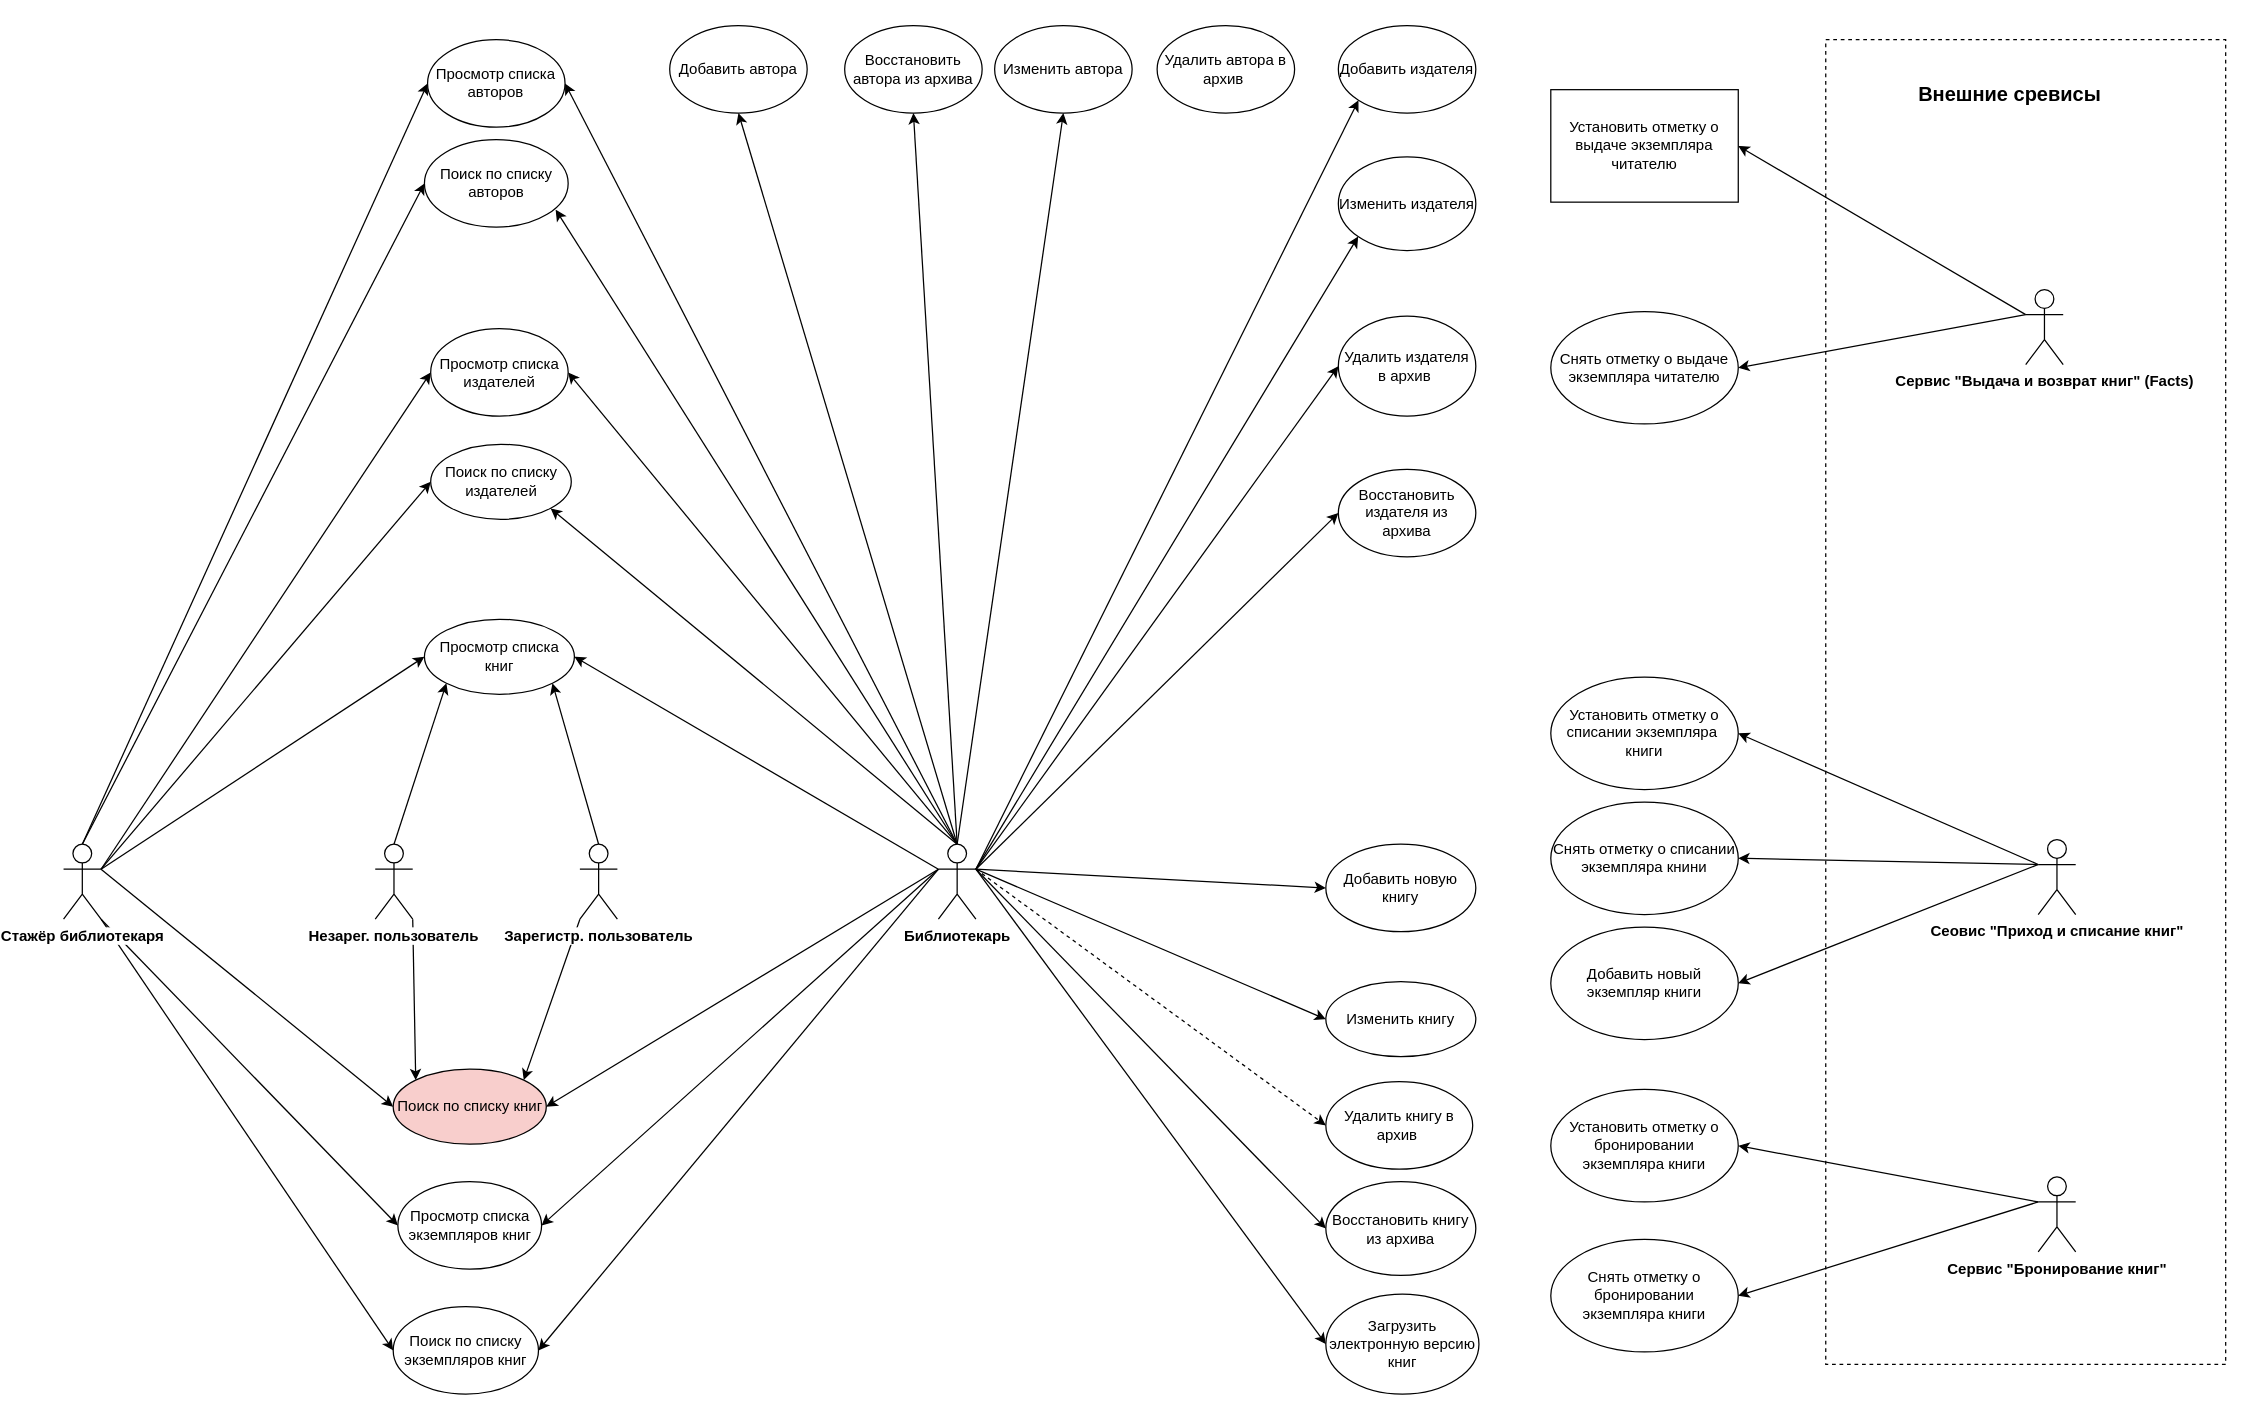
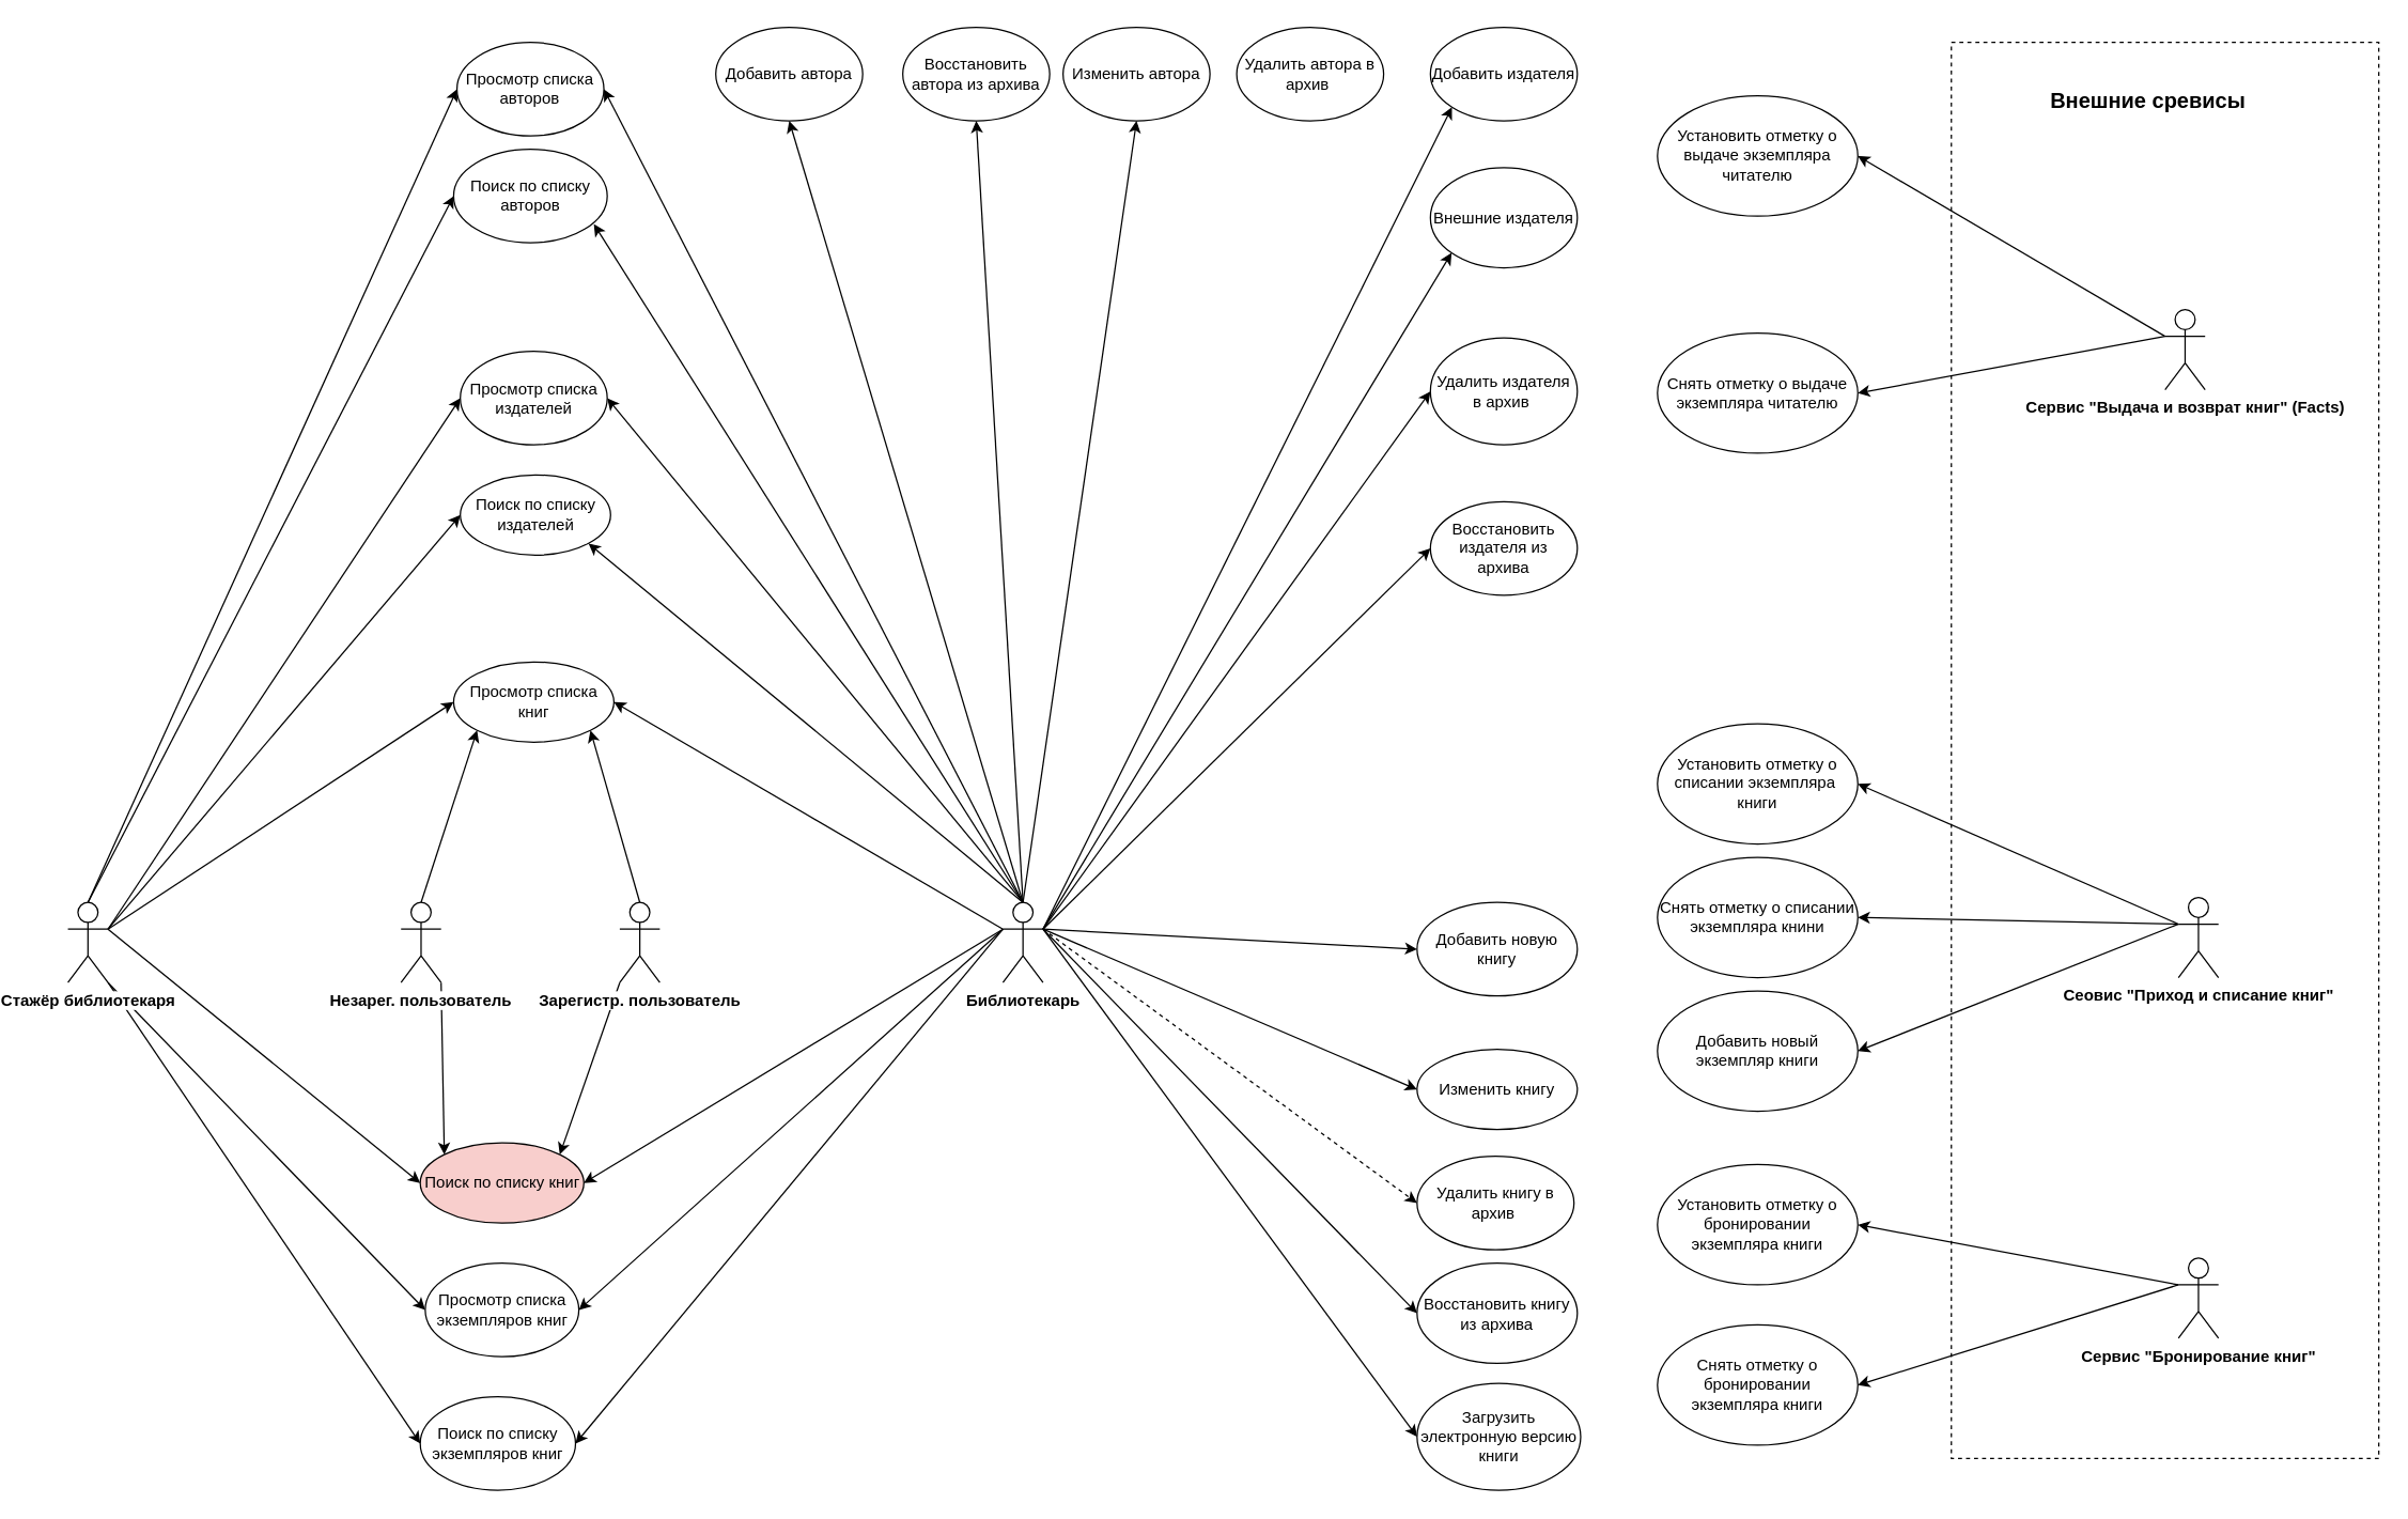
- <mxCell id="25" value="Установить отметку о выдаче экземпляра читателю" style="whiteSpace=wrap;html=1;rounded=0;" parent="1" vertex="1"><mxGeometry x="1210" y="71.25" width="150" height="90" as="geometry" /></mxCell>
+ <mxCell id="25" value="Установить отметку о выдаче экземпляра читателю" style="ellipse;whiteSpace=wrap;html=1;" parent="1" vertex="1"><mxGeometry x="1210" y="71.25" width="150" height="90" as="geometry" /></mxCell>
- <mxCell id="10" value="Изменить издателя" style="ellipse;whiteSpace=wrap;html=1;" parent="1" vertex="1"><mxGeometry x="1040" y="125" width="110" height="75" as="geometry" /></mxCell>
+ <mxCell id="10" value="Внешние издателя" style="ellipse;whiteSpace=wrap;html=1;" parent="1" vertex="1"><mxGeometry x="1040" y="125" width="110" height="75" as="geometry" /></mxCell>
- <mxCell id="21" value="Загрузить электронную версию книг" style="ellipse;whiteSpace=wrap;html=1;" parent="1" vertex="1"><mxGeometry x="1030" y="1035" width="122.5" height="80" as="geometry" /></mxCell>
+ <mxCell id="21" value="Загрузить электронную версию книги" style="ellipse;whiteSpace=wrap;html=1;" parent="1" vertex="1"><mxGeometry x="1030" y="1035" width="122.5" height="80" as="geometry" /></mxCell>
